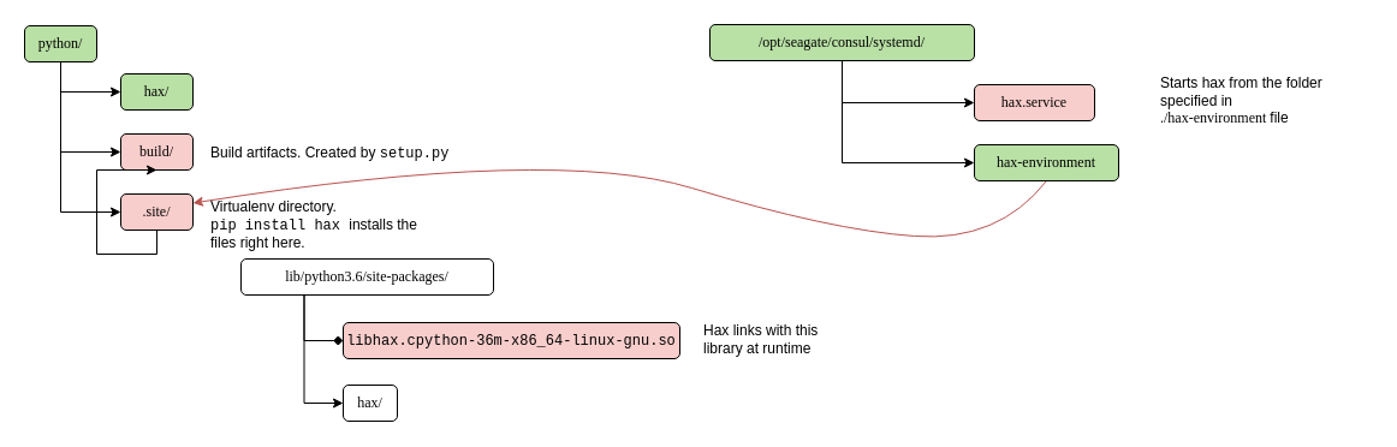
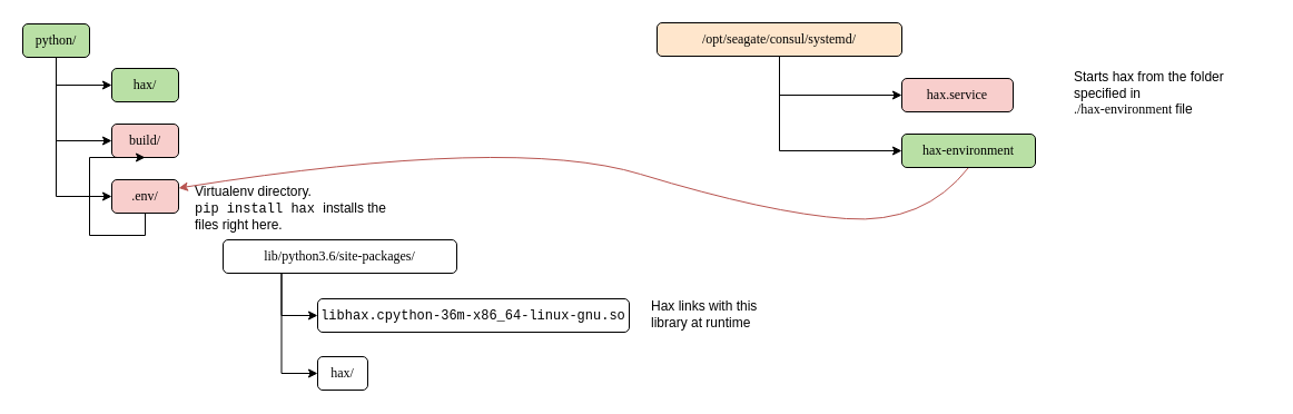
- <mxCell id="20" value="&lt;font face=&quot;Lucida Console&quot;&gt;/opt/seagate/consul/systemd/&lt;/font&gt;" style="rounded=1;whiteSpace=wrap;html=1;fillColor=#B9E0A5;" vertex="1" parent="19"><mxGeometry width="220" height="30" as="geometry" /></mxCell>
+ <mxCell id="20" value="&lt;font face=&quot;Lucida Console&quot;&gt;/opt/seagate/consul/systemd/&lt;/font&gt;" style="rounded=1;whiteSpace=wrap;html=1;fillColor=#ffe6cc;" vertex="1" parent="19"><mxGeometry width="220" height="30" as="geometry" /></mxCell>
- <mxCell id="11" value="&lt;br&gt;Build artifacts. Created by &lt;font face=&quot;Courier New&quot;&gt;setup.py&amp;nbsp;&lt;/font&gt; " style="text;html=1;strokeColor=none;fillColor=none;spacing=5;spacingTop=-20;whiteSpace=wrap;overflow=hidden;rounded=0;" vertex="1" parent="1"><mxGeometry x="170" y="116" width="220" height="20" as="geometry" /></mxCell>
- <mxCell id="7" value="&lt;font face=&quot;Lucida Console&quot;&gt;.site/&lt;/font&gt;" style="rounded=1;whiteSpace=wrap;html=1;fillColor=#F8CECC;" vertex="1" parent="1"><mxGeometry x="100" y="161" width="60" height="30" as="geometry" /></mxCell>
+ <mxCell id="7" value="&lt;font face=&quot;Lucida Console&quot;&gt;.env/&lt;/font&gt;" style="rounded=1;whiteSpace=wrap;html=1;fillColor=#F8CECC;" vertex="1" parent="1"><mxGeometry x="100" y="161" width="60" height="30" as="geometry" /></mxCell>
- <mxCell id="12" style="edgeStyle=orthogonalEdgeStyle;rounded=0;orthogonalLoop=1;jettySize=auto;html=1;exitX=0.25;exitY=1;exitDx=0;exitDy=0;entryX=0;entryY=0.5;entryDx=0;entryDy=0;endArrow=diamond;" edge="1" parent="1" source="13" target="14"><mxGeometry relative="1" as="geometry" /></mxCell>
+ <mxCell id="12" style="edgeStyle=orthogonalEdgeStyle;rounded=0;orthogonalLoop=1;jettySize=auto;html=1;exitX=0.25;exitY=1;exitDx=0;exitDy=0;entryX=0;entryY=0.5;entryDx=0;entryDy=0;" edge="1" parent="1" source="13" target="14"><mxGeometry relative="1" as="geometry" /></mxCell>
- <mxCell id="14" value="&lt;font face=&quot;Courier New&quot;&gt;libhax.cpython-36m-x86_64-linux-gnu.so&lt;br&gt;&lt;/font&gt;" style="rounded=1;whiteSpace=wrap;html=1;fillColor=#f8cecc;" vertex="1" parent="1"><mxGeometry x="285" y="268" width="280" height="30" as="geometry" /></mxCell>
+ <mxCell id="14" value="&lt;font face=&quot;Courier New&quot;&gt;libhax.cpython-36m-x86_64-linux-gnu.so&lt;br&gt;&lt;/font&gt;" style="rounded=1;whiteSpace=wrap;html=1;" vertex="1" parent="1"><mxGeometry x="285" y="268" width="280" height="30" as="geometry" /></mxCell>
